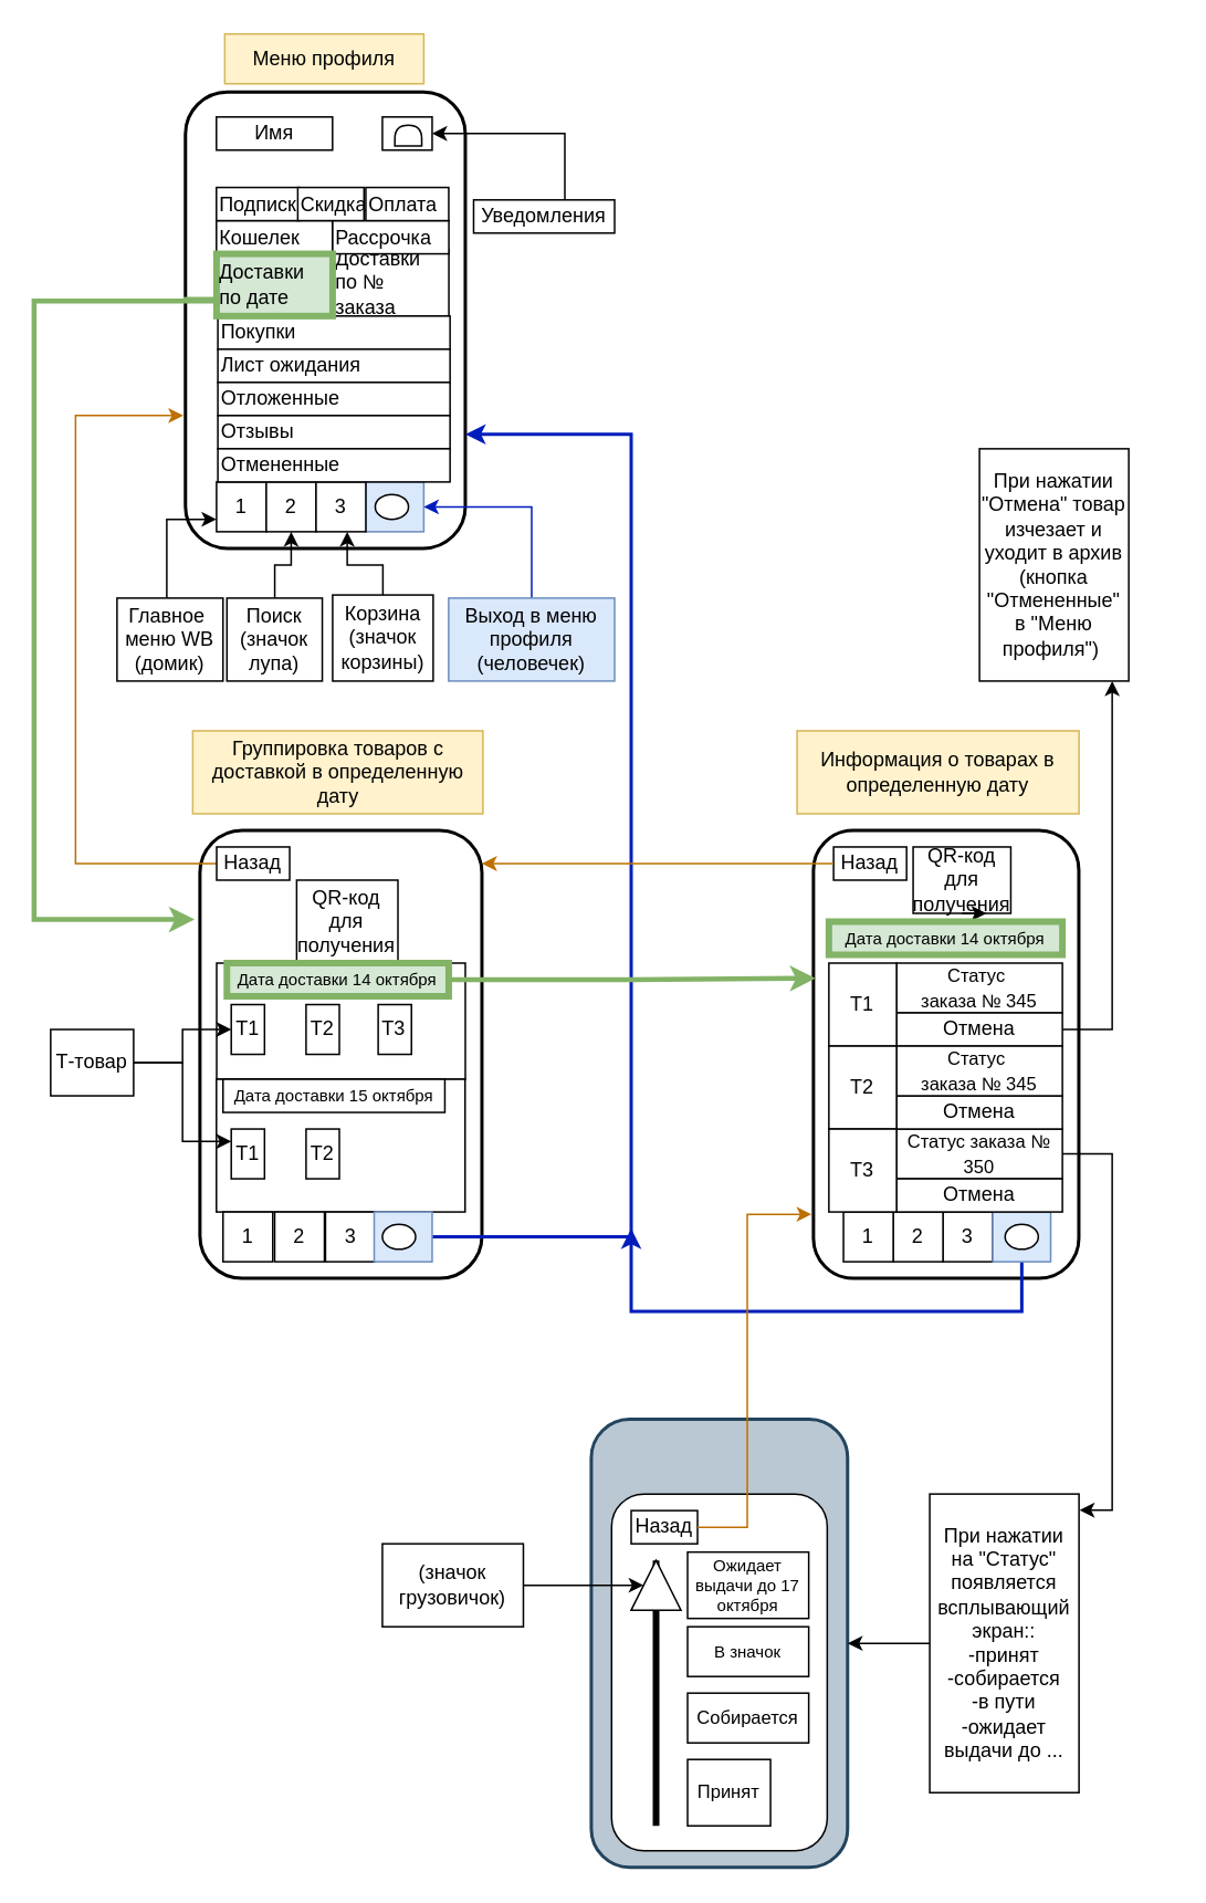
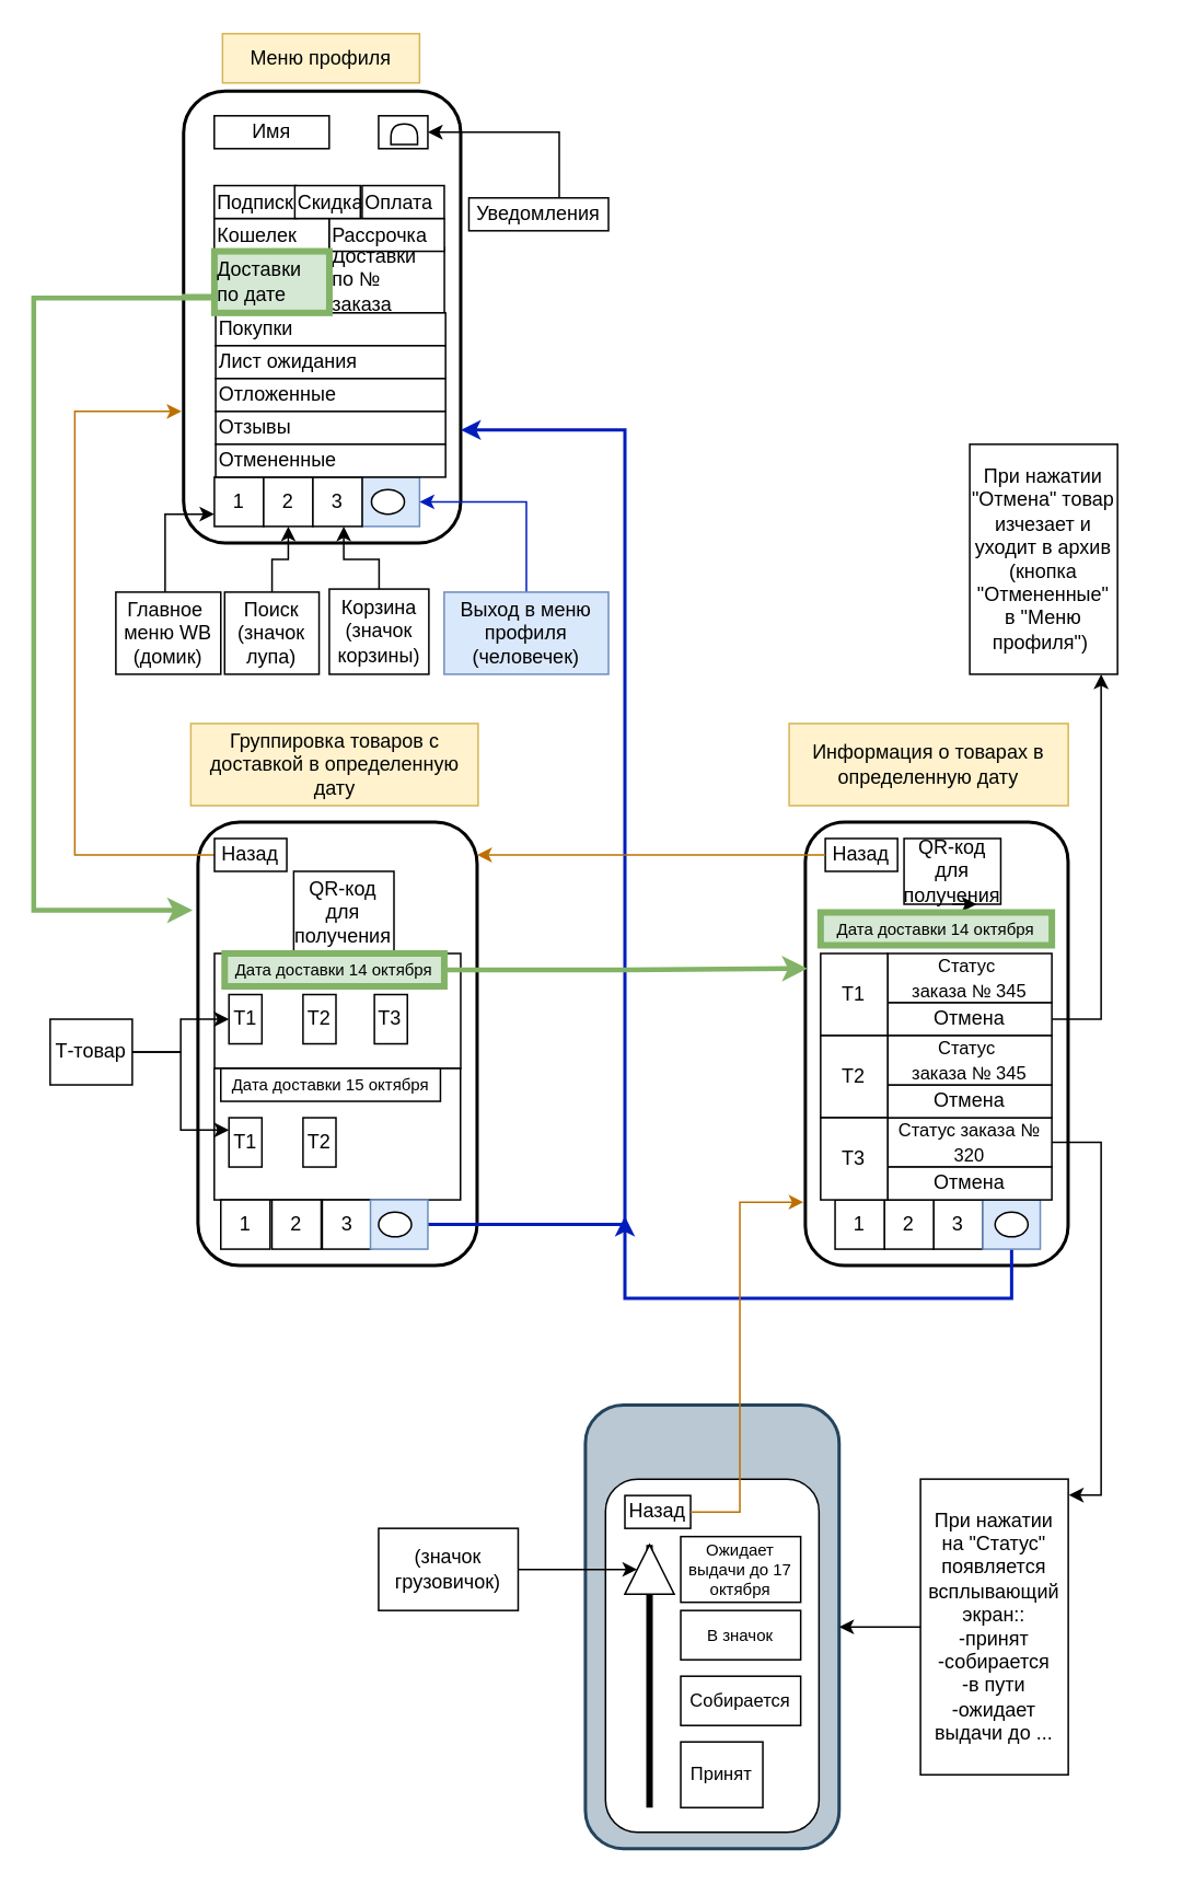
- <mxCell id="65" value="&lt;font style=&quot;font-size: 11px;&quot;&gt;Статус заказа № 350&lt;/font&gt;" style="rounded=0;whiteSpace=wrap;html=1;" parent="1" vertex="1"><mxGeometry x="540" y="680" width="100" height="30" as="geometry" /></mxCell>
+ <mxCell id="65" value="&lt;font style=&quot;font-size: 11px;&quot;&gt;Статус заказа № 320&lt;/font&gt;" style="rounded=0;whiteSpace=wrap;html=1;" parent="1" vertex="1"><mxGeometry x="540" y="680" width="100" height="30" as="geometry" /></mxCell>
